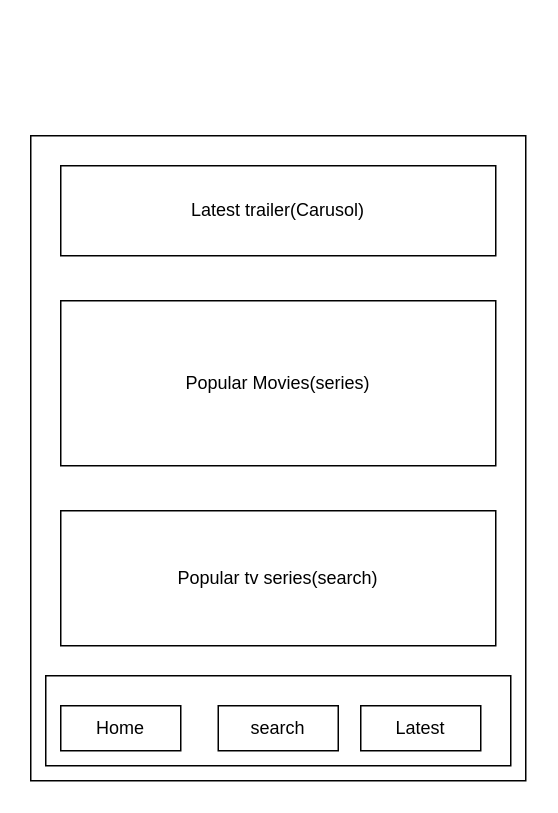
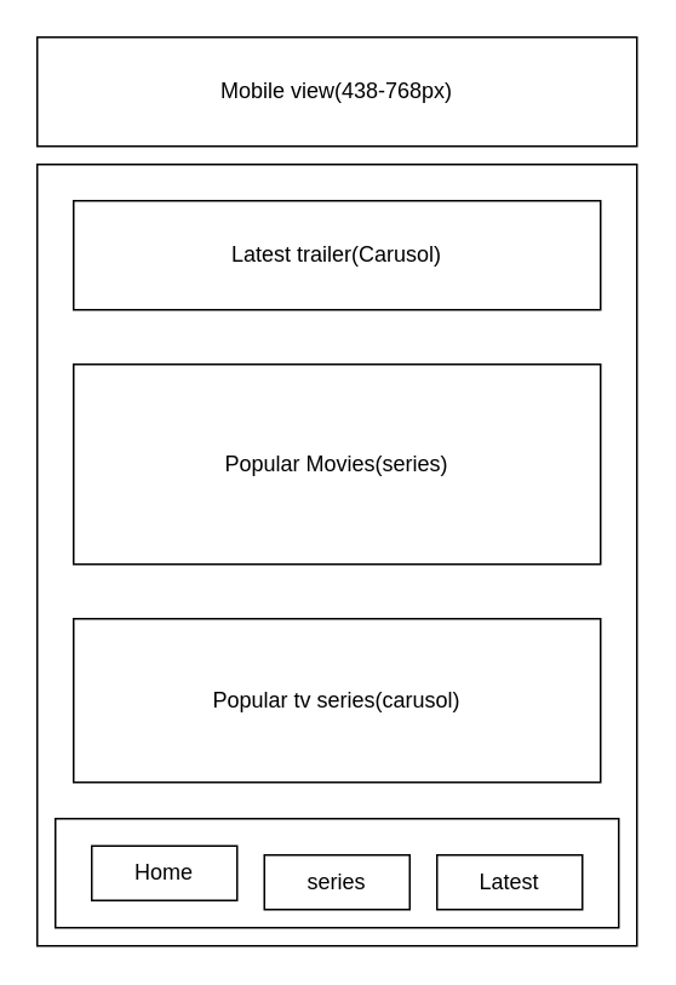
+ <mxCell id="3" value="Mobile view(438-768px)" style="rounded=0;whiteSpace=wrap;html=1;" vertex="1" parent="1"><mxGeometry x="20" y="20" width="330" height="60" as="geometry" /></mxCell>
- <mxCell id="10" value="Popular tv series(search)" style="rounded=0;whiteSpace=wrap;html=1;" vertex="1" parent="1"><mxGeometry x="40" y="340" width="290" height="90" as="geometry" /></mxCell>
+ <mxCell id="10" value="Popular tv series(carusol)" style="rounded=0;whiteSpace=wrap;html=1;" vertex="1" parent="1"><mxGeometry x="40" y="340" width="290" height="90" as="geometry" /></mxCell>
- <mxCell id="6" value="Home" style="rounded=0;whiteSpace=wrap;html=1;" vertex="1" parent="1"><mxGeometry x="40" y="470" width="80" height="30" as="geometry" /></mxCell>
+ <mxCell id="6" value="Home" style="rounded=0;whiteSpace=wrap;html=1;" vertex="1" parent="1"><mxGeometry x="50" y="465" width="80" height="30" as="geometry" /></mxCell>
- <mxCell id="7" value="search" style="rounded=0;whiteSpace=wrap;html=1;" vertex="1" parent="1"><mxGeometry x="145" y="470" width="80" height="30" as="geometry" /></mxCell>
+ <mxCell id="7" value="series" style="rounded=0;whiteSpace=wrap;html=1;" vertex="1" parent="1"><mxGeometry x="145" y="470" width="80" height="30" as="geometry" /></mxCell>
